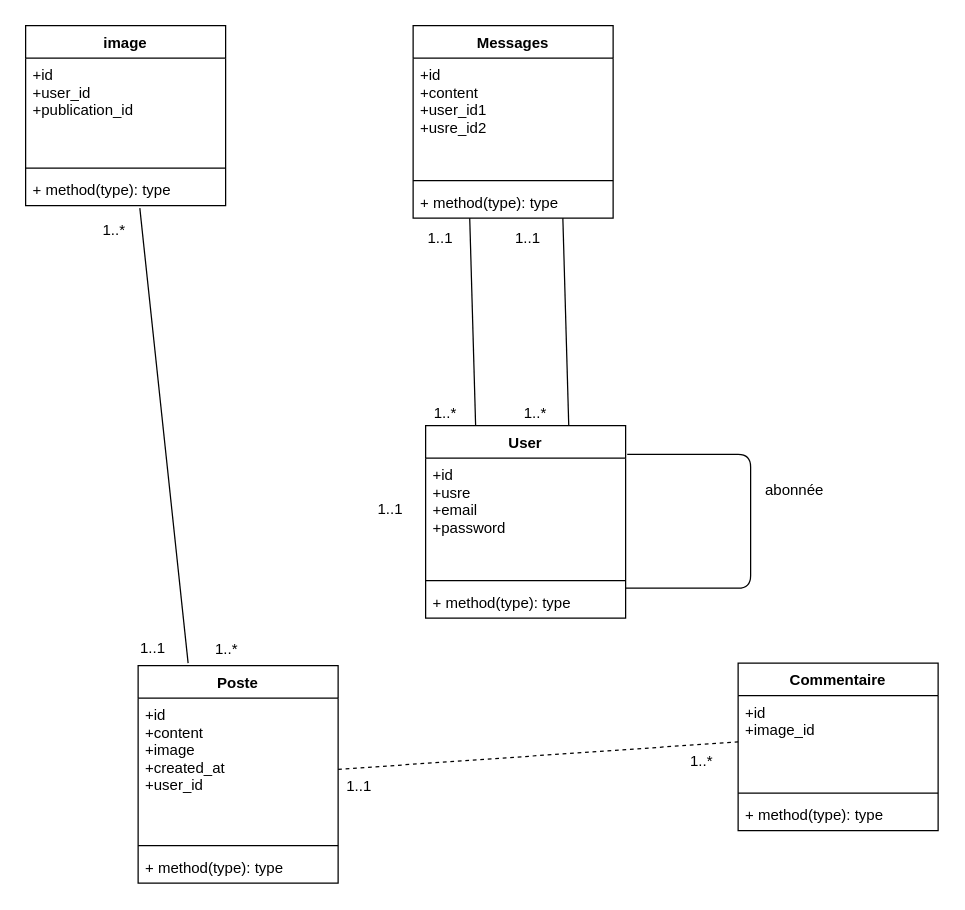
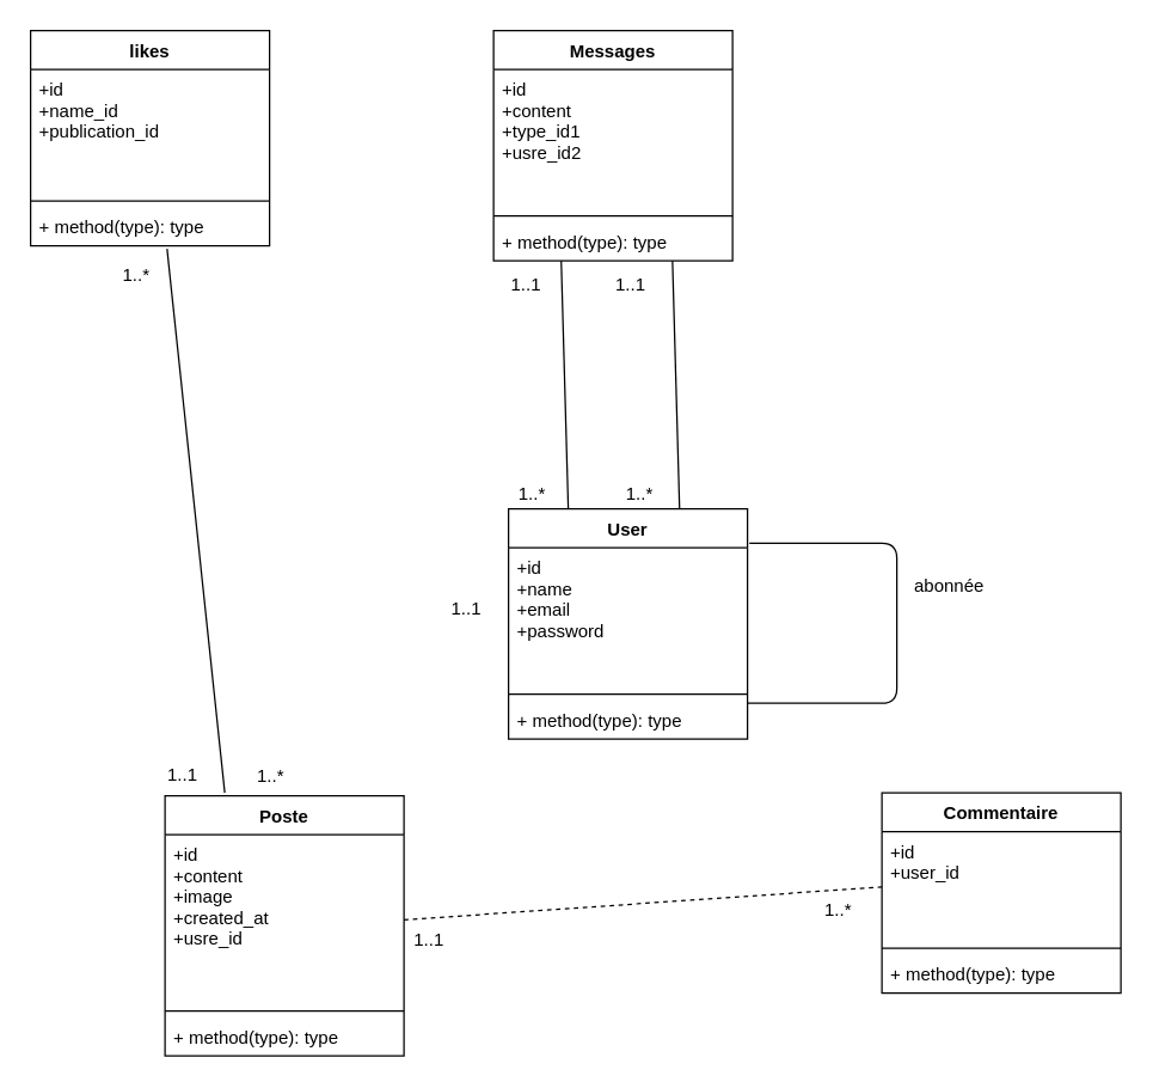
- <mxCell id="30" value="image" style="swimlane;fontStyle=1;align=center;verticalAlign=top;childLayout=stackLayout;horizontal=1;startSize=26;horizontalStack=0;resizeParent=1;resizeParentMax=0;resizeLast=0;collapsible=1;marginBottom=0;" parent="1" vertex="1"><mxGeometry x="20" y="20" width="160" height="144" as="geometry" /></mxCell>
+ <mxCell id="30" value="likes" style="swimlane;fontStyle=1;align=center;verticalAlign=top;childLayout=stackLayout;horizontal=1;startSize=26;horizontalStack=0;resizeParent=1;resizeParentMax=0;resizeLast=0;collapsible=1;marginBottom=0;" parent="1" vertex="1"><mxGeometry x="20" y="20" width="160" height="144" as="geometry" /></mxCell>
- <mxCell id="31" value="+id&#10;+user_id&#10;+publication_id" style="text;strokeColor=none;fillColor=none;align=left;verticalAlign=top;spacingLeft=4;spacingRight=4;overflow=hidden;rotatable=0;points=[[0,0.5],[1,0.5]];portConstraint=eastwest;" parent="30" vertex="1"><mxGeometry y="26" width="160" height="84" as="geometry" /></mxCell>
+ <mxCell id="31" value="+id&#10;+name_id&#10;+publication_id" style="text;strokeColor=none;fillColor=none;align=left;verticalAlign=top;spacingLeft=4;spacingRight=4;overflow=hidden;rotatable=0;points=[[0,0.5],[1,0.5]];portConstraint=eastwest;" parent="30" vertex="1"><mxGeometry y="26" width="160" height="84" as="geometry" /></mxCell>
- <mxCell id="7" value="+id&#10;+content&#10;+user_id1&#10;+usre_id2" style="text;strokeColor=none;fillColor=none;align=left;verticalAlign=top;spacingLeft=4;spacingRight=4;overflow=hidden;rotatable=0;points=[[0,0.5],[1,0.5]];portConstraint=eastwest;" parent="6" vertex="1"><mxGeometry y="26" width="160" height="94" as="geometry" /></mxCell>
+ <mxCell id="7" value="+id&#10;+content&#10;+type_id1&#10;+usre_id2" style="text;strokeColor=none;fillColor=none;align=left;verticalAlign=top;spacingLeft=4;spacingRight=4;overflow=hidden;rotatable=0;points=[[0,0.5],[1,0.5]];portConstraint=eastwest;" parent="6" vertex="1"><mxGeometry y="26" width="160" height="94" as="geometry" /></mxCell>
- <mxCell id="15" value="+id&#10;+usre&#10;+email&#10;+password" style="text;strokeColor=none;fillColor=none;align=left;verticalAlign=top;spacingLeft=4;spacingRight=4;overflow=hidden;rotatable=0;points=[[0,0.5],[1,0.5]];portConstraint=eastwest;" parent="14" vertex="1"><mxGeometry y="26" width="160" height="94" as="geometry" /></mxCell>
+ <mxCell id="15" value="+id&#10;+name&#10;+email&#10;+password" style="text;strokeColor=none;fillColor=none;align=left;verticalAlign=top;spacingLeft=4;spacingRight=4;overflow=hidden;rotatable=0;points=[[0,0.5],[1,0.5]];portConstraint=eastwest;" parent="14" vertex="1"><mxGeometry y="26" width="160" height="94" as="geometry" /></mxCell>
- <mxCell id="11" value="+id&#10;+image_id" style="text;strokeColor=none;fillColor=none;align=left;verticalAlign=top;spacingLeft=4;spacingRight=4;overflow=hidden;rotatable=0;points=[[0,0.5],[1,0.5]];portConstraint=eastwest;" parent="10" vertex="1"><mxGeometry y="26" width="160" height="74" as="geometry" /></mxCell>
+ <mxCell id="11" value="+id&#10;+user_id" style="text;strokeColor=none;fillColor=none;align=left;verticalAlign=top;spacingLeft=4;spacingRight=4;overflow=hidden;rotatable=0;points=[[0,0.5],[1,0.5]];portConstraint=eastwest;" parent="10" vertex="1"><mxGeometry y="26" width="160" height="74" as="geometry" /></mxCell>
- <mxCell id="3" value="+id&#10;+content&#10;+image&#10;+created_at&#10;+user_id" style="text;strokeColor=none;fillColor=none;align=left;verticalAlign=top;spacingLeft=4;spacingRight=4;overflow=hidden;rotatable=0;points=[[0,0.5],[1,0.5]];portConstraint=eastwest;" parent="2" vertex="1"><mxGeometry y="26" width="160" height="114" as="geometry" /></mxCell>
+ <mxCell id="3" value="+id&#10;+content&#10;+image&#10;+created_at&#10;+usre_id" style="text;strokeColor=none;fillColor=none;align=left;verticalAlign=top;spacingLeft=4;spacingRight=4;overflow=hidden;rotatable=0;points=[[0,0.5],[1,0.5]];portConstraint=eastwest;" parent="2" vertex="1"><mxGeometry y="26" width="160" height="114" as="geometry" /></mxCell>
